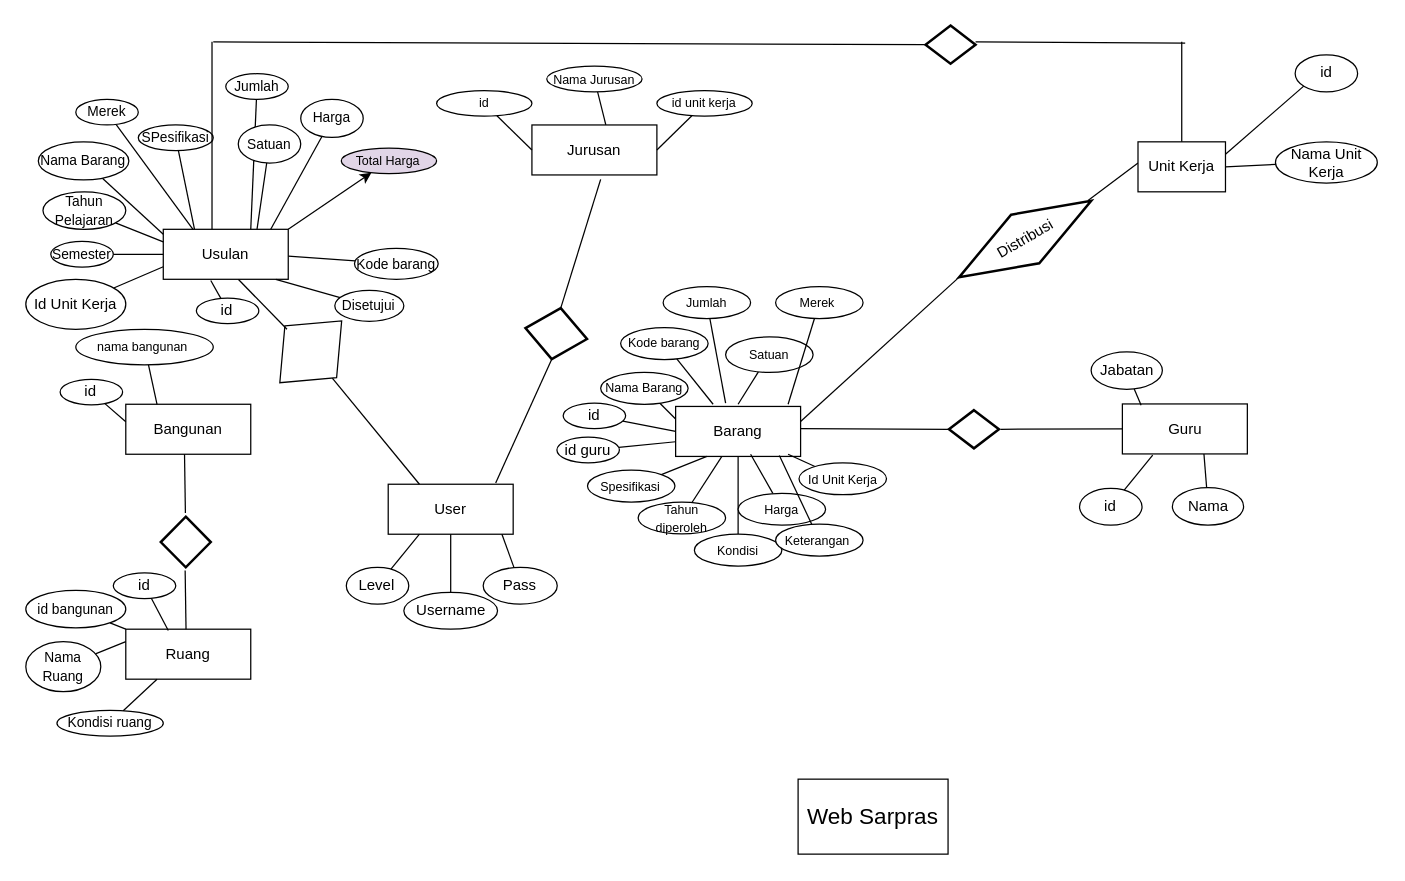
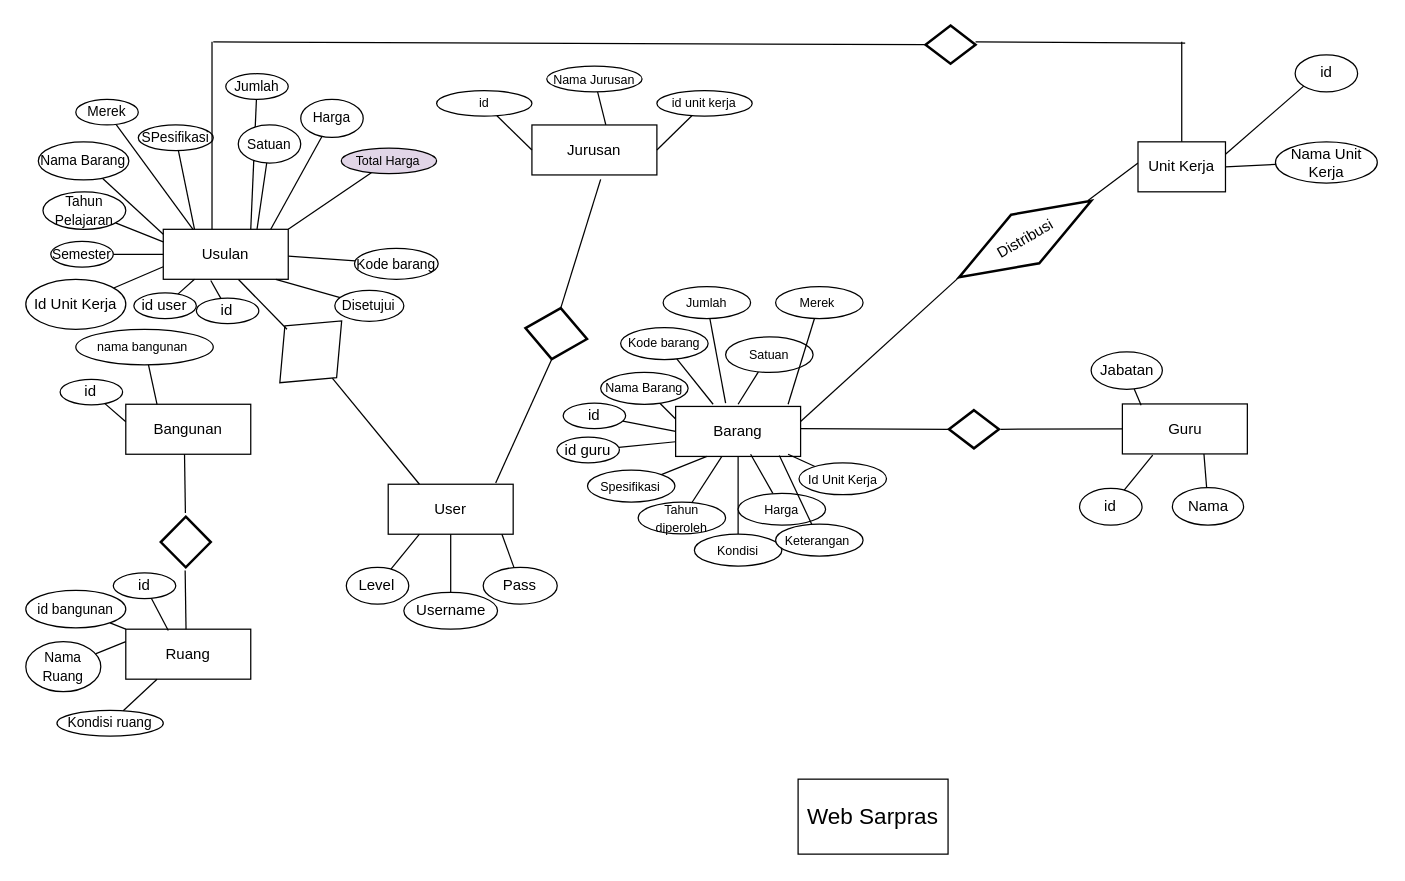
- <mxCell id="66" value="" style="endArrow=classic;html=1;rounded=0;exitX=1;exitY=0;exitDx=0;exitDy=0;" parent="1" source="12" target="67" edge="1"><mxGeometry relative="1" as="geometry"><mxPoint x="357.27" y="191.5" as="sourcePoint" /><mxPoint x="370" y="159" as="targetPoint" /></mxGeometry></mxCell>
+ <mxCell id="66" value="" style="endArrow=none;html=1;rounded=0;exitX=1;exitY=0;exitDx=0;exitDy=0;" parent="1" source="12" target="67" edge="1"><mxGeometry relative="1" as="geometry"><mxPoint x="357.27" y="191.5" as="sourcePoint" /><mxPoint x="370" y="159" as="targetPoint" /></mxGeometry></mxCell>
+ <mxCell id="64" value="" style="endArrow=none;html=1;rounded=0;exitX=0.25;exitY=1;exitDx=0;exitDy=0;" parent="1" target="65" edge="1" source="12"><mxGeometry relative="1" as="geometry"><mxPoint x="130" y="187" as="sourcePoint" /><mxPoint x="137.46" y="167.5" as="targetPoint" /></mxGeometry></mxCell>
+ <mxCell id="65" value="id user" style="ellipse;whiteSpace=wrap;html=1;align=center;" parent="1" vertex="1"><mxGeometry x="106.46" y="233.96" width="50" height="20.5" as="geometry" /></mxCell>
